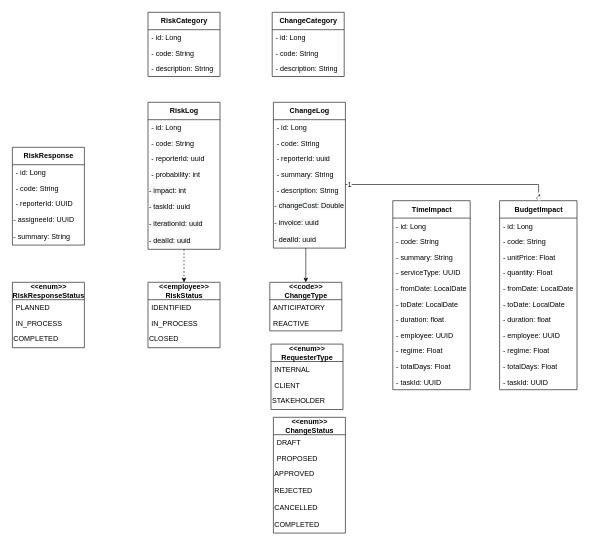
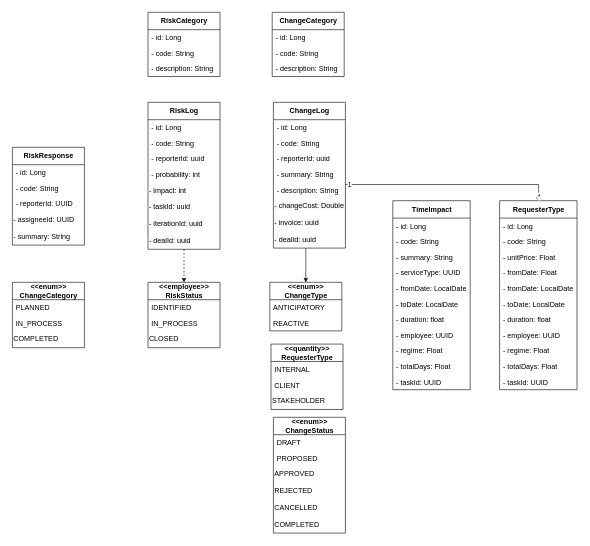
- <mxCell id="70" value="&lt;b&gt;BudgetImpact&lt;/b&gt;" style="swimlane;fontStyle=0;align=center;verticalAlign=middle;childLayout=stackLayout;horizontal=1;startSize=29;horizontalStack=0;resizeParent=1;resizeParentMax=0;resizeLast=0;collapsible=0;marginBottom=0;html=1;fontSize=12;labelPosition=center;verticalLabelPosition=middle;container=0;strokeColor=default;swimlaneLine=1;rounded=0;shadow=0;glass=0;sketch=0;perimeterSpacing=0;" vertex="1" parent="1"><mxGeometry x="832" y="334" width="129" height="315" as="geometry" /></mxCell>
+ <mxCell id="70" value="&lt;b&gt;RequesterType&lt;/b&gt;" style="swimlane;fontStyle=0;align=center;verticalAlign=middle;childLayout=stackLayout;horizontal=1;startSize=29;horizontalStack=0;resizeParent=1;resizeParentMax=0;resizeLast=0;collapsible=0;marginBottom=0;html=1;fontSize=12;labelPosition=center;verticalLabelPosition=middle;container=0;strokeColor=default;swimlaneLine=1;rounded=0;shadow=0;glass=0;sketch=0;perimeterSpacing=0;" vertex="1" parent="1"><mxGeometry x="832" y="334" width="129" height="315" as="geometry" /></mxCell>
- <mxCell id="74" value="- quantity: Float" style="text;strokeColor=none;fillColor=none;align=left;verticalAlign=top;spacingLeft=4;spacingRight=4;overflow=hidden;rotatable=0;points=[[0,0.5],[1,0.5]];portConstraint=eastwest;container=0;fontStyle=0" vertex="1" parent="70"><mxGeometry y="107" width="129" height="26" as="geometry" /></mxCell>
+ <mxCell id="74" value="- fromDate: Float" style="text;strokeColor=none;fillColor=none;align=left;verticalAlign=top;spacingLeft=4;spacingRight=4;overflow=hidden;rotatable=0;points=[[0,0.5],[1,0.5]];portConstraint=eastwest;container=0;fontStyle=0" vertex="1" parent="70"><mxGeometry y="107" width="129" height="26" as="geometry" /></mxCell>
- <mxCell id="20" value="&lt;b&gt;&amp;lt;&amp;lt;enum&amp;gt;&amp;gt;&lt;/b&gt;&lt;br&gt;&lt;b&gt;RiskResponseStatus&lt;/b&gt;" style="swimlane;fontStyle=0;align=center;verticalAlign=middle;childLayout=stackLayout;horizontal=1;startSize=29;horizontalStack=0;resizeParent=1;resizeParentMax=0;resizeLast=0;collapsible=0;marginBottom=0;html=1;fontSize=12;labelPosition=center;verticalLabelPosition=middle;container=0;swimlaneLine=1;rounded=0;sketch=0;glass=0;" parent="1" vertex="1"><mxGeometry x="20" y="470" width="120" height="109" as="geometry" /></mxCell>
+ <mxCell id="20" value="&lt;b&gt;&amp;lt;&amp;lt;enum&amp;gt;&amp;gt;&lt;/b&gt;&lt;br&gt;&lt;b&gt;ChangeCategory&lt;/b&gt;" style="swimlane;fontStyle=0;align=center;verticalAlign=middle;childLayout=stackLayout;horizontal=1;startSize=29;horizontalStack=0;resizeParent=1;resizeParentMax=0;resizeLast=0;collapsible=0;marginBottom=0;html=1;fontSize=12;labelPosition=center;verticalLabelPosition=middle;container=0;swimlaneLine=1;rounded=0;sketch=0;glass=0;" parent="1" vertex="1"><mxGeometry x="20" y="470" width="120" height="109" as="geometry" /></mxCell>
- <mxCell id="55" value="&lt;b&gt;&amp;lt;&amp;lt;code&amp;gt;&amp;gt;&lt;/b&gt;&lt;br&gt;&lt;b&gt;ChangeType&lt;/b&gt;" style="swimlane;fontStyle=0;align=center;verticalAlign=middle;childLayout=stackLayout;horizontal=1;startSize=29;horizontalStack=0;resizeParent=1;resizeParentMax=0;resizeLast=0;collapsible=0;marginBottom=0;html=1;fontSize=12;labelPosition=center;verticalLabelPosition=middle;container=0;swimlaneLine=1;rounded=0;sketch=0;glass=0;" parent="1" vertex="1"><mxGeometry x="449" y="470" width="120" height="81" as="geometry" /></mxCell>
+ <mxCell id="55" value="&lt;b&gt;&amp;lt;&amp;lt;enum&amp;gt;&amp;gt;&lt;/b&gt;&lt;br&gt;&lt;b&gt;ChangeType&lt;/b&gt;" style="swimlane;fontStyle=0;align=center;verticalAlign=middle;childLayout=stackLayout;horizontal=1;startSize=29;horizontalStack=0;resizeParent=1;resizeParentMax=0;resizeLast=0;collapsible=0;marginBottom=0;html=1;fontSize=12;labelPosition=center;verticalLabelPosition=middle;container=0;swimlaneLine=1;rounded=0;sketch=0;glass=0;" parent="1" vertex="1"><mxGeometry x="449" y="470" width="120" height="81" as="geometry" /></mxCell>
- <mxCell id="43" value="&lt;b&gt;&amp;lt;&amp;lt;enum&amp;gt;&amp;gt;&lt;/b&gt;&lt;br&gt;&lt;b&gt;RequesterType&lt;/b&gt;" style="swimlane;fontStyle=0;align=center;verticalAlign=middle;childLayout=stackLayout;horizontal=1;startSize=29;horizontalStack=0;resizeParent=1;resizeParentMax=0;resizeLast=0;collapsible=0;marginBottom=0;html=1;fontSize=12;labelPosition=center;verticalLabelPosition=middle;container=0;swimlaneLine=1;rounded=0;sketch=0;glass=0;" parent="1" vertex="1"><mxGeometry x="451" y="573" width="120" height="109" as="geometry" /></mxCell>
+ <mxCell id="43" value="&lt;b&gt;&amp;lt;&amp;lt;quantity&amp;gt;&amp;gt;&lt;/b&gt;&lt;br&gt;&lt;b&gt;RequesterType&lt;/b&gt;" style="swimlane;fontStyle=0;align=center;verticalAlign=middle;childLayout=stackLayout;horizontal=1;startSize=29;horizontalStack=0;resizeParent=1;resizeParentMax=0;resizeLast=0;collapsible=0;marginBottom=0;html=1;fontSize=12;labelPosition=center;verticalLabelPosition=middle;container=0;swimlaneLine=1;rounded=0;sketch=0;glass=0;" parent="1" vertex="1"><mxGeometry x="451" y="573" width="120" height="109" as="geometry" /></mxCell>
